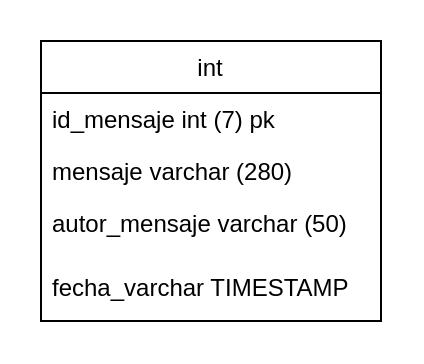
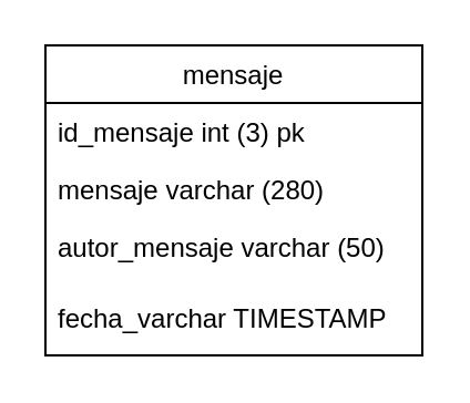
- <mxCell id="2" value="int" style="swimlane;fontStyle=0;childLayout=stackLayout;horizontal=1;startSize=26;horizontalStack=0;resizeParent=1;resizeParentMax=0;resizeLast=0;collapsible=1;marginBottom=0;" parent="1" vertex="1"><mxGeometry x="20" y="20" width="170" height="140" as="geometry" /></mxCell>
+ <mxCell id="2" value="mensaje" style="swimlane;fontStyle=0;childLayout=stackLayout;horizontal=1;startSize=26;horizontalStack=0;resizeParent=1;resizeParentMax=0;resizeLast=0;collapsible=1;marginBottom=0;" parent="1" vertex="1"><mxGeometry x="20" y="20" width="170" height="140" as="geometry" /></mxCell>
- <mxCell id="3" value="id_mensaje int (7) pk&#10;" style="text;strokeColor=none;fillColor=none;align=left;verticalAlign=top;spacingLeft=4;spacingRight=4;overflow=hidden;rotatable=0;points=[[0,0.5],[1,0.5]];portConstraint=eastwest;" parent="2" vertex="1"><mxGeometry y="26" width="170" height="26" as="geometry" /></mxCell>
+ <mxCell id="3" value="id_mensaje int (3) pk&#10;" style="text;strokeColor=none;fillColor=none;align=left;verticalAlign=top;spacingLeft=4;spacingRight=4;overflow=hidden;rotatable=0;points=[[0,0.5],[1,0.5]];portConstraint=eastwest;" parent="2" vertex="1"><mxGeometry y="26" width="170" height="26" as="geometry" /></mxCell>
